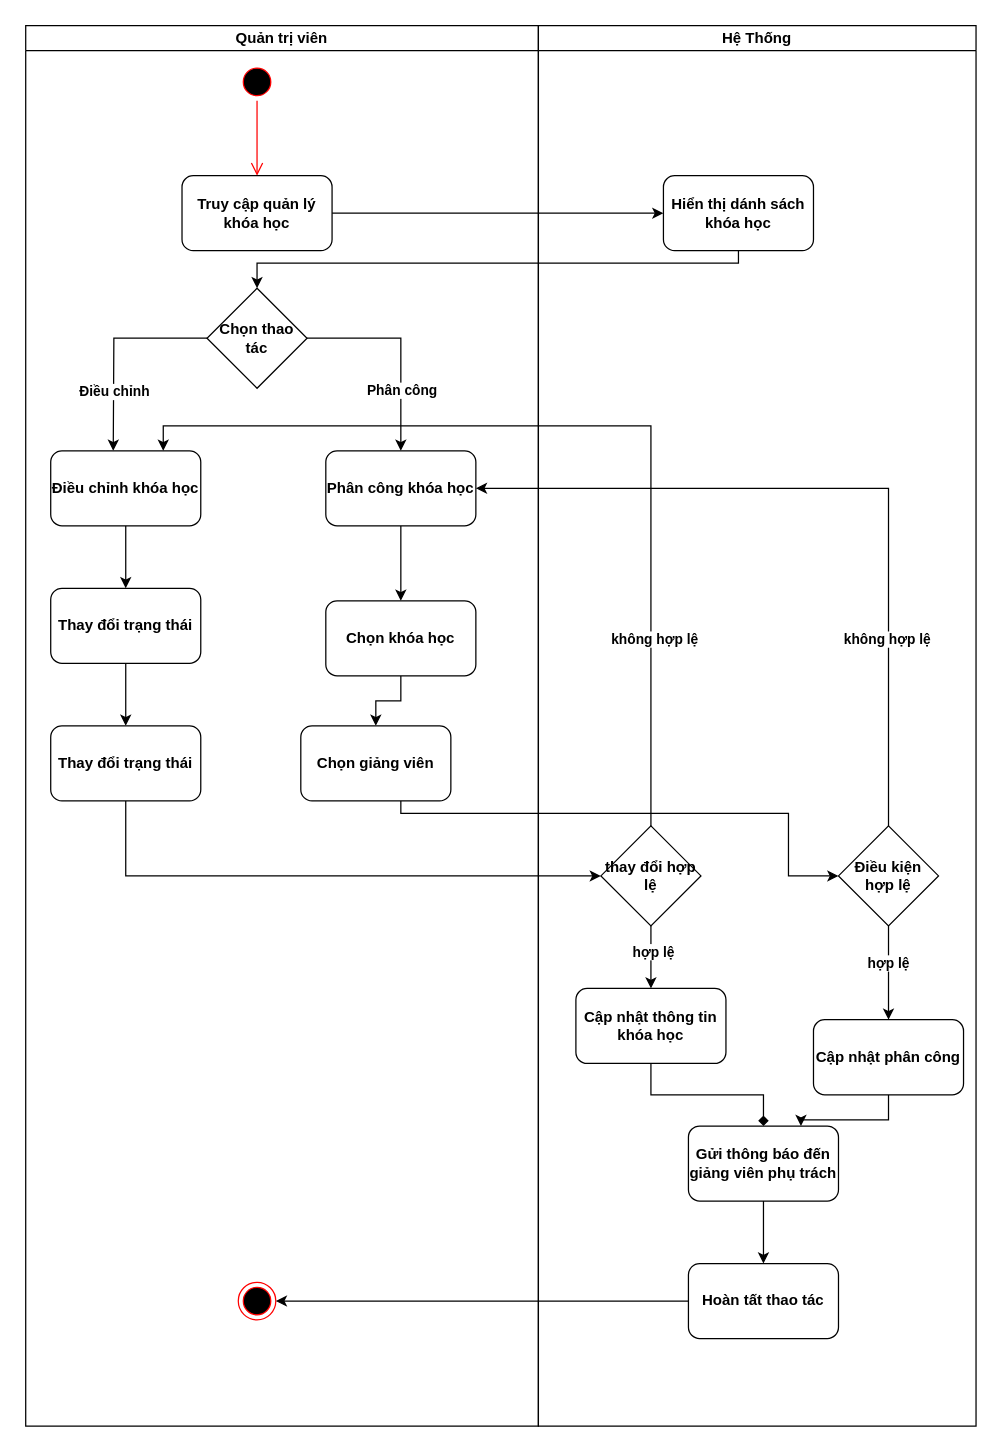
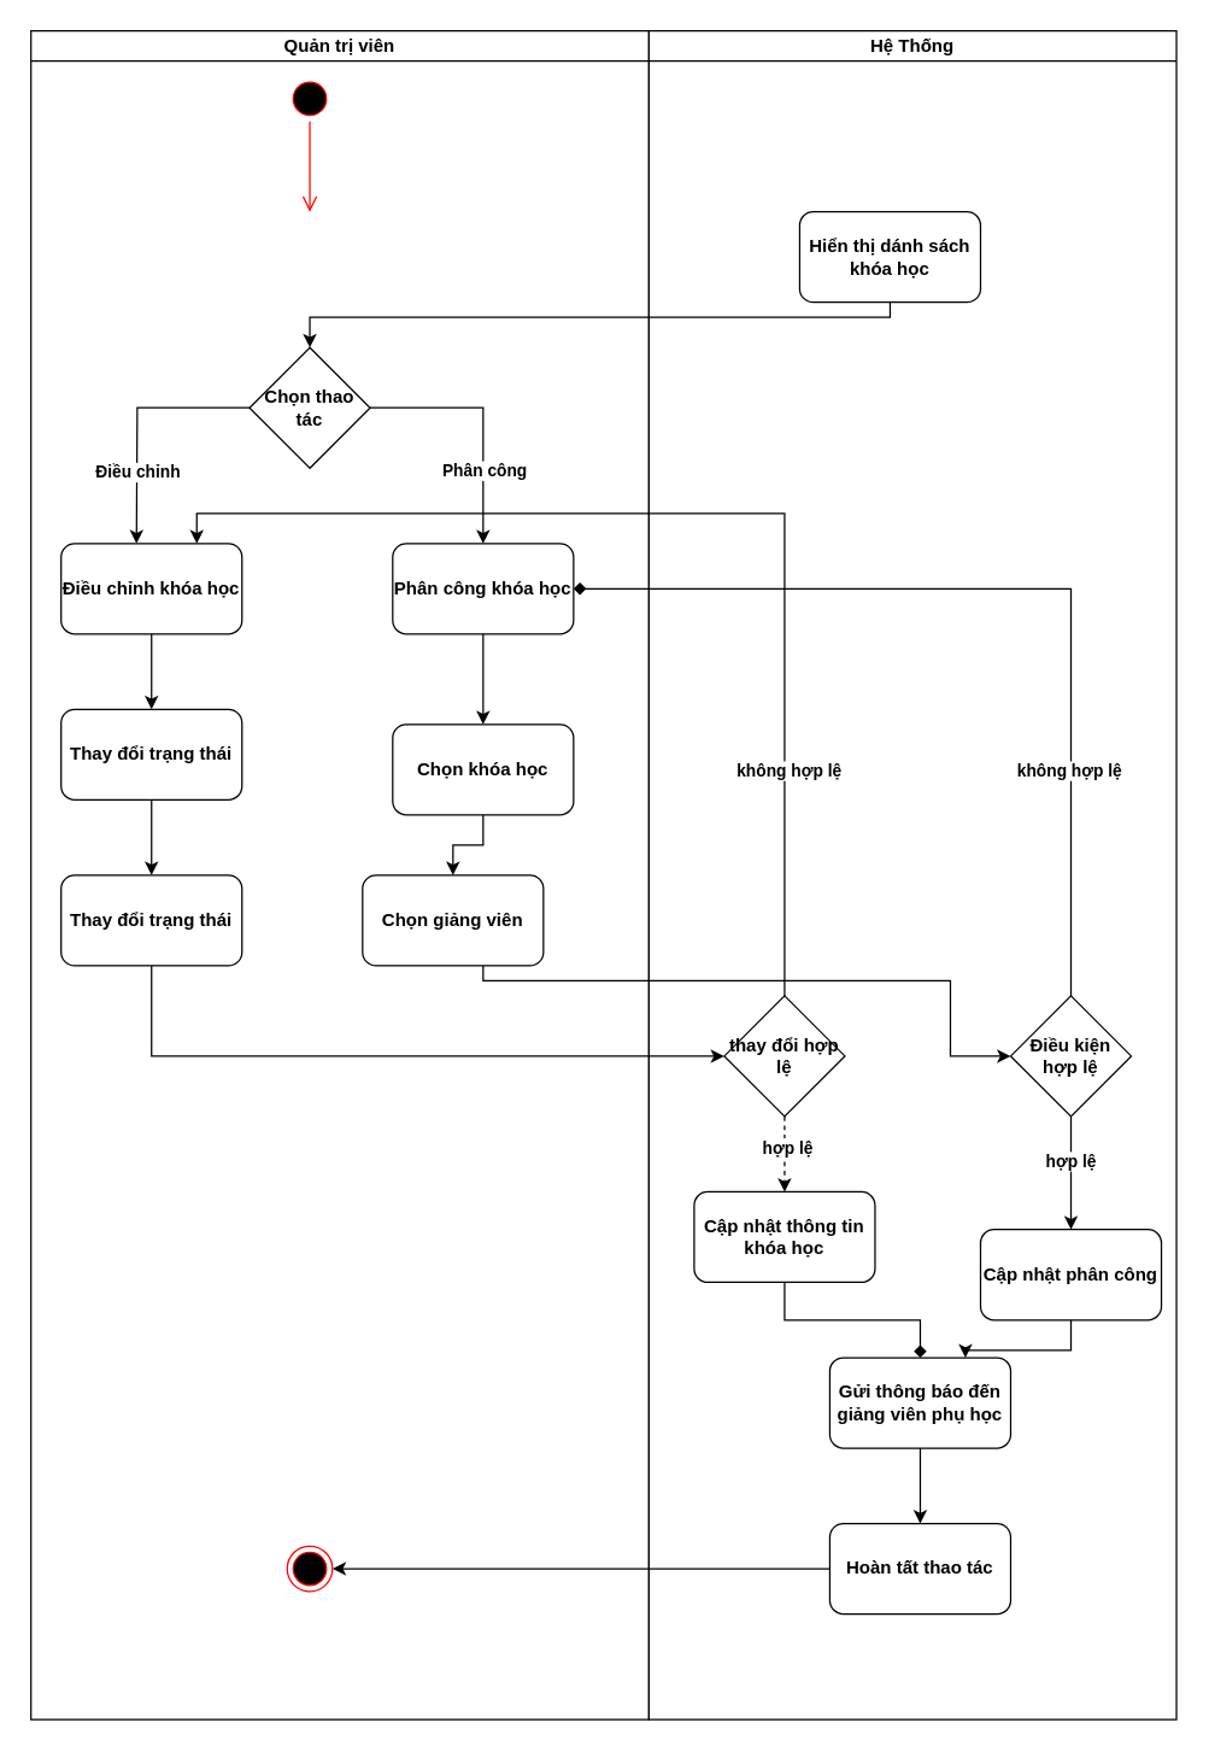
- <mxCell id="37" value="Truy cập quản lý khóa học" style="rounded=1;whiteSpace=wrap;html=1;fontStyle=1" parent="1" vertex="1"><mxGeometry x="145" y="140" width="120" height="60" as="geometry" /></mxCell>
- <mxCell id="36" style="edgeStyle=orthogonalEdgeStyle;rounded=0;orthogonalLoop=1;jettySize=auto;html=1;entryX=0;entryY=0.5;entryDx=0;entryDy=0;fontStyle=1" parent="1" source="37" target="22" edge="1"><mxGeometry relative="1" as="geometry" /></mxCell>
- <mxCell id="40" style="edgeStyle=orthogonalEdgeStyle;rounded=0;orthogonalLoop=1;jettySize=auto;html=1;entryX=1;entryY=0.5;entryDx=0;entryDy=0;fontStyle=1" parent="1" source="25" target="11" edge="1"><mxGeometry relative="1" as="geometry"><Array as="points"><mxPoint x="710" y="390" /></Array></mxGeometry></mxCell>
+ <mxCell id="40" style="edgeStyle=orthogonalEdgeStyle;rounded=0;orthogonalLoop=1;jettySize=auto;html=1;entryX=1;entryY=0.5;entryDx=0;entryDy=0;fontStyle=1;endArrow=diamond;" parent="1" source="25" target="11" edge="1"><mxGeometry relative="1" as="geometry"><Array as="points"><mxPoint x="710" y="390" /></Array></mxGeometry></mxCell>
- <mxCell id="26" style="edgeStyle=orthogonalEdgeStyle;rounded=0;orthogonalLoop=1;jettySize=auto;html=1;entryX=0.5;entryY=0;entryDx=0;entryDy=0;fontStyle=1" parent="21" source="28" target="30" edge="1"><mxGeometry relative="1" as="geometry" /></mxCell>
+ <mxCell id="26" style="edgeStyle=orthogonalEdgeStyle;rounded=0;orthogonalLoop=1;jettySize=auto;html=1;entryX=0.5;entryY=0;entryDx=0;entryDy=0;fontStyle=1;dashed=1;" parent="21" source="28" target="30" edge="1"><mxGeometry relative="1" as="geometry" /></mxCell>
- <mxCell id="34" value="Gửi thông báo đến giảng viên phụ trách" style="rounded=1;whiteSpace=wrap;html=1;fontStyle=1" parent="21" vertex="1"><mxGeometry x="120" y="880" width="120" height="60" as="geometry" /></mxCell>
+ <mxCell id="34" value="Gửi thông báo đến giảng viên phụ học" style="rounded=1;whiteSpace=wrap;html=1;fontStyle=1" parent="21" vertex="1"><mxGeometry x="120" y="880" width="120" height="60" as="geometry" /></mxCell>
